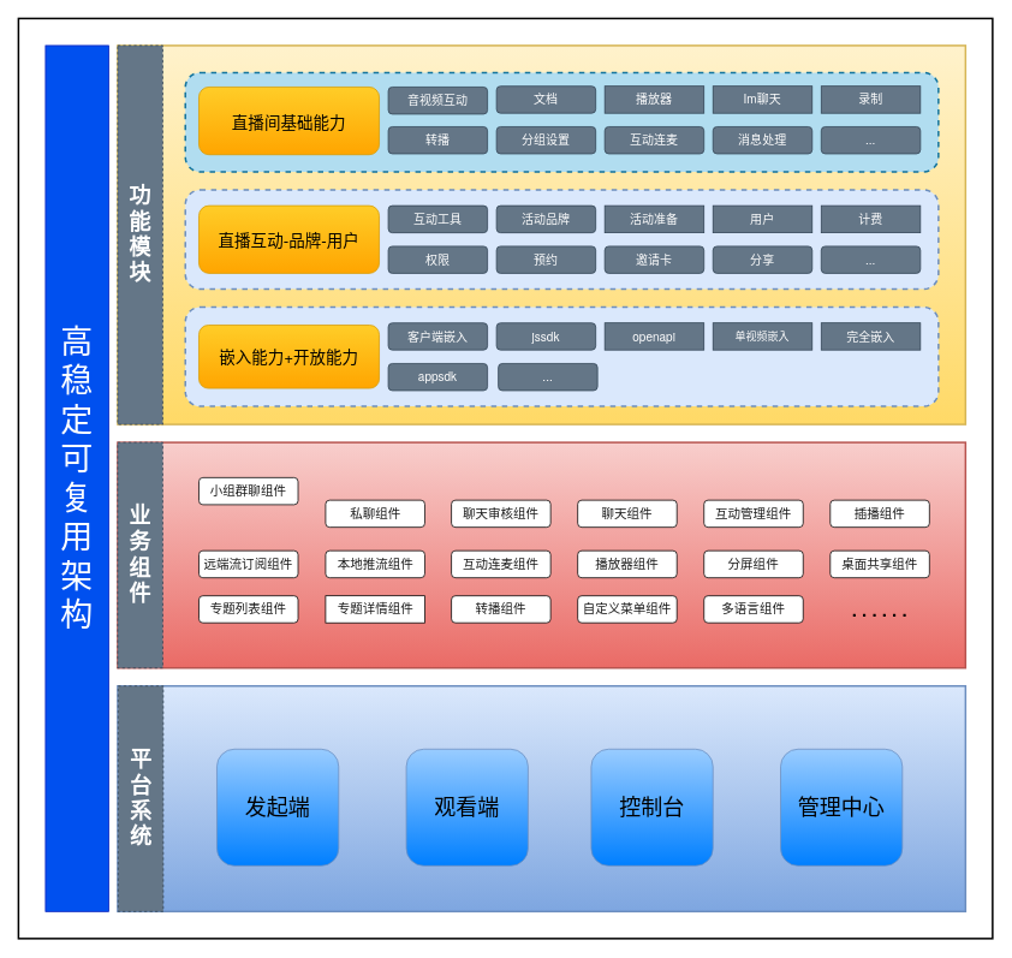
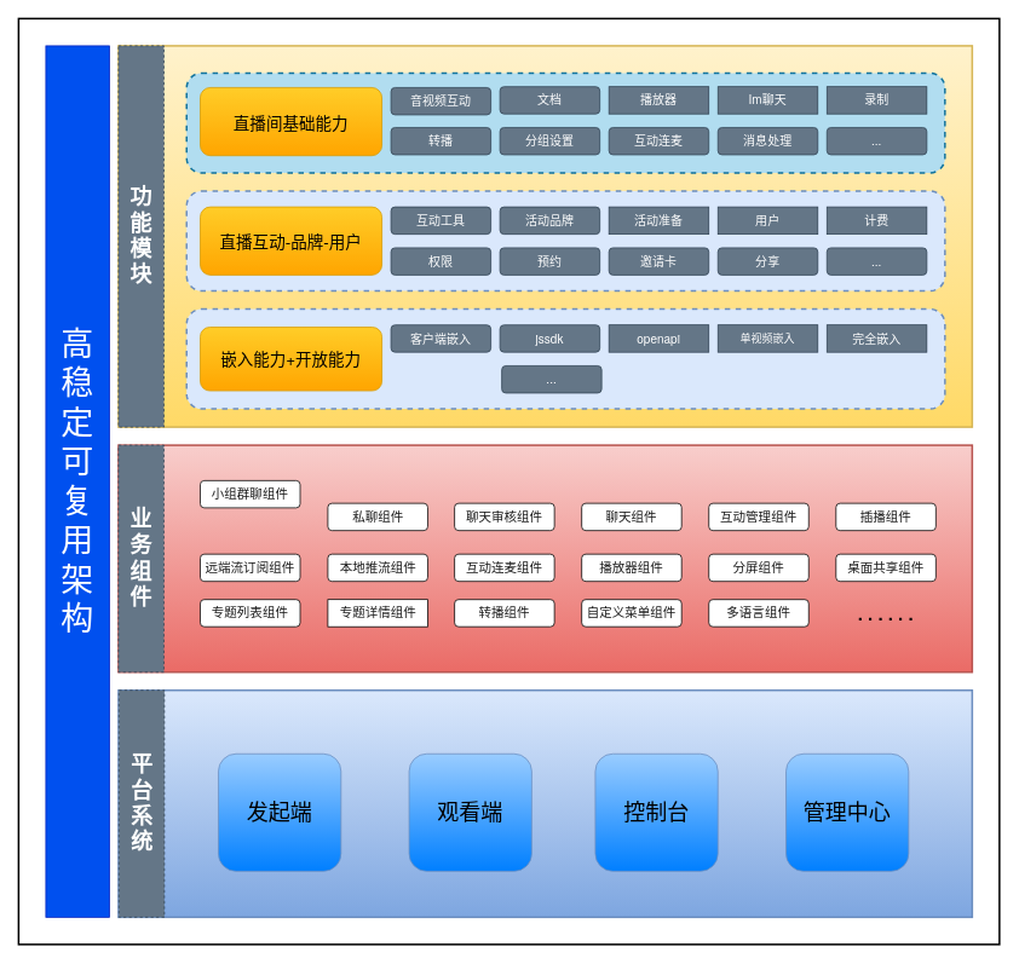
- <mxCell id="58" value="&lt;span style=&quot;font-family: &amp;#34;helvetica neue&amp;#34; , &amp;#34;helvetica&amp;#34; , &amp;#34;pingfang sc&amp;#34; , &amp;#34;microsoft yahei&amp;#34; , &amp;#34;source han sans sc&amp;#34; , &amp;#34;noto sans cjk sc&amp;#34; , &amp;#34;wenquanyi micro hei&amp;#34; , sans-serif ; font-size: 13.333px ; text-align: left&quot;&gt;appsdk&lt;/span&gt;" style="rounded=1;whiteSpace=wrap;html=1;fillColor=#647687;strokeColor=#314354;fontColor=#ffffff;" vertex="1" parent="1"><mxGeometry x="430" y="402.5" width="110" height="30" as="geometry" /></mxCell>
